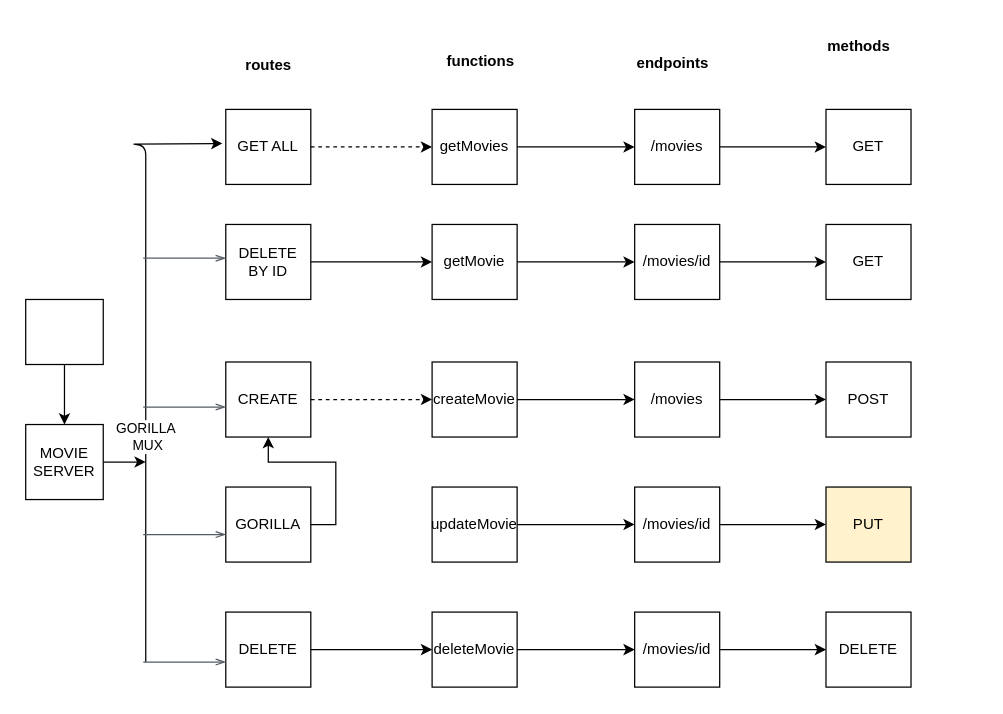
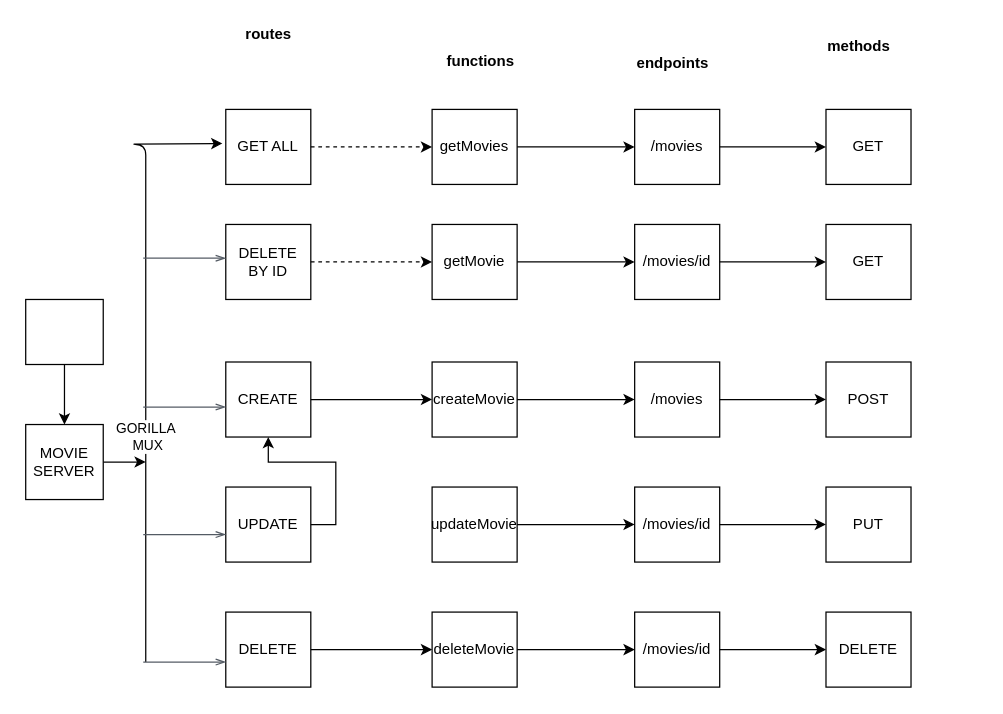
- <mxCell id="56" value="&lt;b&gt;routes&lt;/b&gt;" style="text;html=1;align=center;verticalAlign=middle;resizable=0;points=[];autosize=1;strokeColor=none;fillColor=none;" vertex="1" parent="1"><mxGeometry x="180" y="35" width="68" height="34" as="geometry" /></mxCell>
+ <mxCell id="56" value="&lt;b&gt;routes&lt;/b&gt;" style="text;html=1;align=center;verticalAlign=middle;resizable=0;points=[];autosize=1;strokeColor=none;fillColor=none;" vertex="1" parent="1"><mxGeometry x="180" y="10" width="68" height="34" as="geometry" /></mxCell>
- <mxCell id="38" style="edgeStyle=orthogonalEdgeStyle;rounded=0;orthogonalLoop=1;jettySize=auto;html=1;exitX=1;exitY=0.5;exitDx=0;exitDy=0;" edge="1" parent="1" source="8" target="15"><mxGeometry relative="1" as="geometry" /></mxCell>
+ <mxCell id="38" style="edgeStyle=orthogonalEdgeStyle;rounded=0;orthogonalLoop=1;jettySize=auto;html=1;exitX=1;exitY=0.5;exitDx=0;exitDy=0;dashed=1;" edge="1" parent="1" source="8" target="15"><mxGeometry relative="1" as="geometry" /></mxCell>
- <mxCell id="46" style="edgeStyle=orthogonalEdgeStyle;rounded=0;orthogonalLoop=1;jettySize=auto;html=1;exitX=1;exitY=0.5;exitDx=0;exitDy=0;dashed=1;" edge="1" parent="1" source="9" target="16"><mxGeometry relative="1" as="geometry" /></mxCell>
+ <mxCell id="46" style="edgeStyle=orthogonalEdgeStyle;rounded=0;orthogonalLoop=1;jettySize=auto;html=1;exitX=1;exitY=0.5;exitDx=0;exitDy=0;" edge="1" parent="1" source="9" target="16"><mxGeometry relative="1" as="geometry" /></mxCell>
- <mxCell id="10" value="GORILLA" style="rounded=0;whiteSpace=wrap;html=1;" vertex="1" parent="7"><mxGeometry y="302" width="68" height="60" as="geometry" /></mxCell>
+ <mxCell id="10" value="UPDATE" style="rounded=0;whiteSpace=wrap;html=1;" vertex="1" parent="7"><mxGeometry y="302" width="68" height="60" as="geometry" /></mxCell>
- <mxCell id="32" value="PUT" style="rounded=0;whiteSpace=wrap;html=1;fillColor=#fff2cc;" vertex="1" parent="29"><mxGeometry y="302" width="68" height="60" as="geometry" /></mxCell>
+ <mxCell id="32" value="PUT" style="rounded=0;whiteSpace=wrap;html=1;" vertex="1" parent="29"><mxGeometry y="302" width="68" height="60" as="geometry" /></mxCell>
